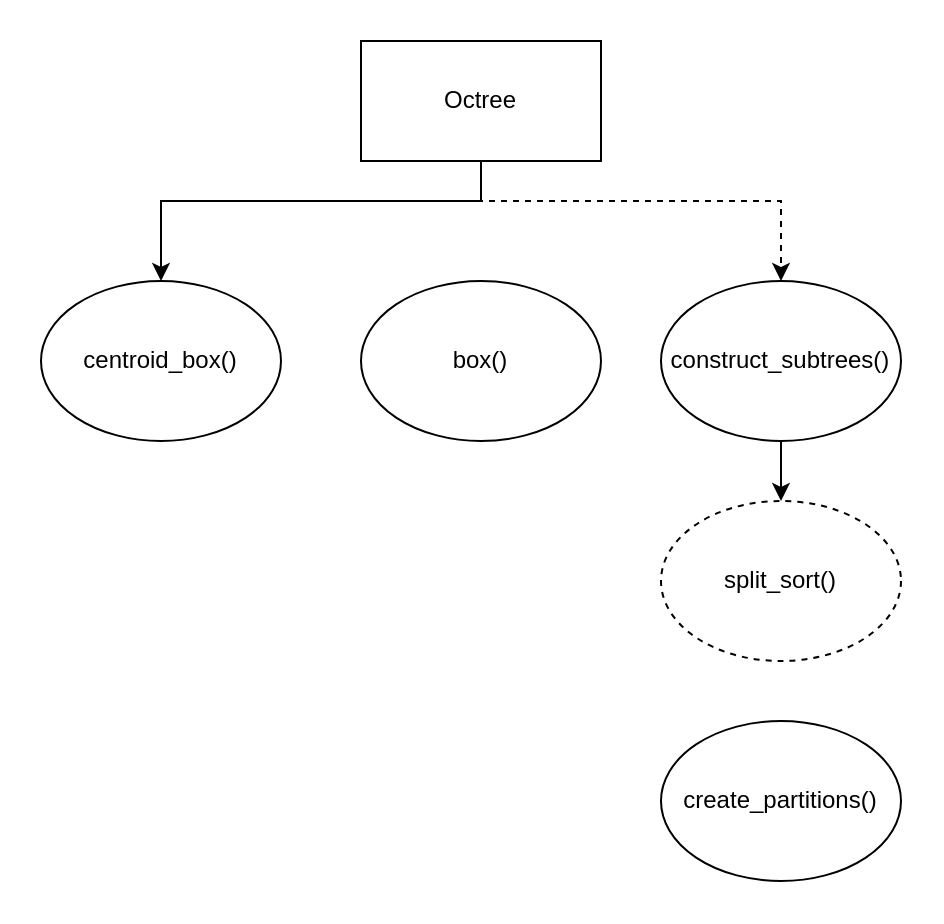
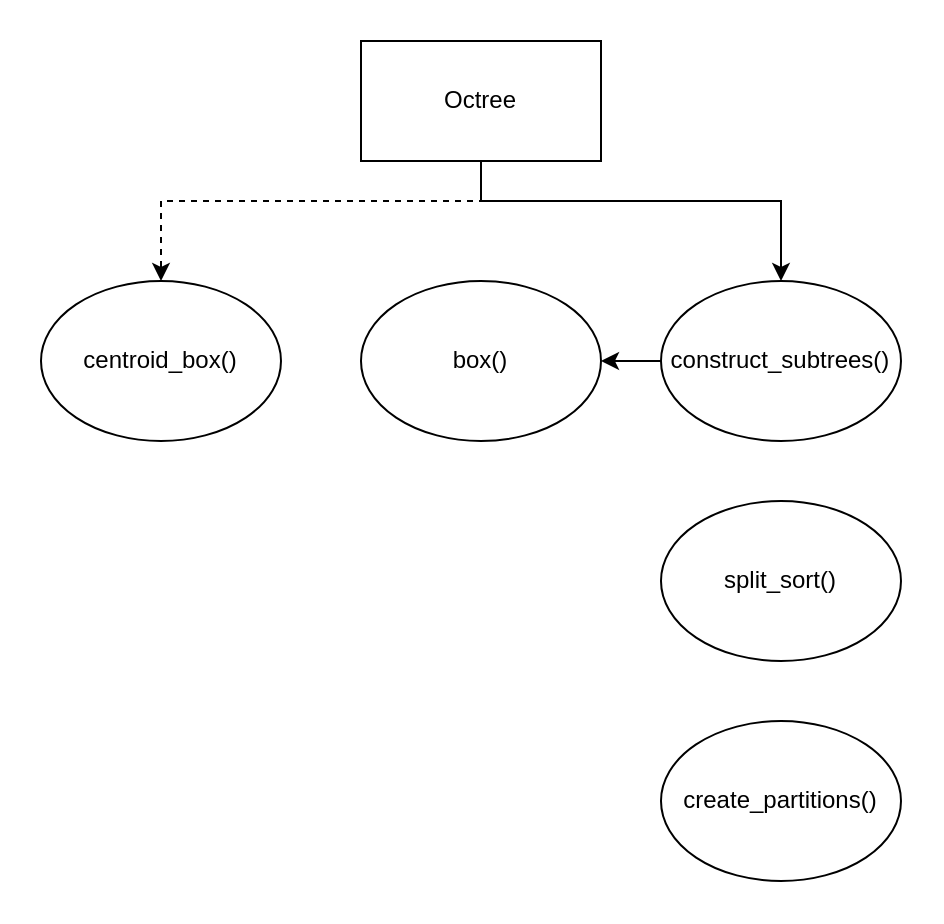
- <mxCell id="2" style="edgeStyle=orthogonalEdgeStyle;rounded=0;orthogonalLoop=1;jettySize=auto;html=1;entryX=0.5;entryY=0;entryDx=0;entryDy=0;" edge="1" parent="1" source="4" target="10"><mxGeometry relative="1" as="geometry"><Array as="points"><mxPoint x="240" y="100" /><mxPoint x="80" y="100" /></Array></mxGeometry></mxCell>
+ <mxCell id="2" style="edgeStyle=orthogonalEdgeStyle;rounded=0;orthogonalLoop=1;jettySize=auto;html=1;entryX=0.5;entryY=0;entryDx=0;entryDy=0;dashed=1;" edge="1" parent="1" source="4" target="10"><mxGeometry relative="1" as="geometry"><Array as="points"><mxPoint x="240" y="100" /><mxPoint x="80" y="100" /></Array></mxGeometry></mxCell>
- <mxCell id="3" style="edgeStyle=orthogonalEdgeStyle;rounded=0;orthogonalLoop=1;jettySize=auto;html=1;entryX=0.5;entryY=0;entryDx=0;entryDy=0;dashed=1;" edge="1" parent="1" source="4" target="8"><mxGeometry relative="1" as="geometry"><Array as="points"><mxPoint x="240" y="100" /><mxPoint x="390" y="100" /></Array></mxGeometry></mxCell>
+ <mxCell id="3" style="edgeStyle=orthogonalEdgeStyle;rounded=0;orthogonalLoop=1;jettySize=auto;html=1;entryX=0.5;entryY=0;entryDx=0;entryDy=0;" edge="1" parent="1" source="4" target="8"><mxGeometry relative="1" as="geometry"><Array as="points"><mxPoint x="240" y="100" /><mxPoint x="390" y="100" /></Array></mxGeometry></mxCell>
- <mxCell id="7" value="" style="edgeStyle=orthogonalEdgeStyle;rounded=0;orthogonalLoop=1;jettySize=auto;html=1;" edge="1" parent="1" source="8" target="6"><mxGeometry relative="1" as="geometry" /></mxCell>
+ <mxCell id="7" value="" style="edgeStyle=orthogonalEdgeStyle;rounded=0;orthogonalLoop=1;jettySize=auto;html=1;" edge="1" parent="1" source="8" target="9"><mxGeometry relative="1" as="geometry" /></mxCell>
- <mxCell id="6" value="split_sort()" style="ellipse;whiteSpace=wrap;html=1;dashed=1;" vertex="1" parent="1"><mxGeometry x="330" y="250" width="120" height="80" as="geometry" /></mxCell>
+ <mxCell id="6" value="split_sort()" style="ellipse;whiteSpace=wrap;html=1;" vertex="1" parent="1"><mxGeometry x="330" y="250" width="120" height="80" as="geometry" /></mxCell>
